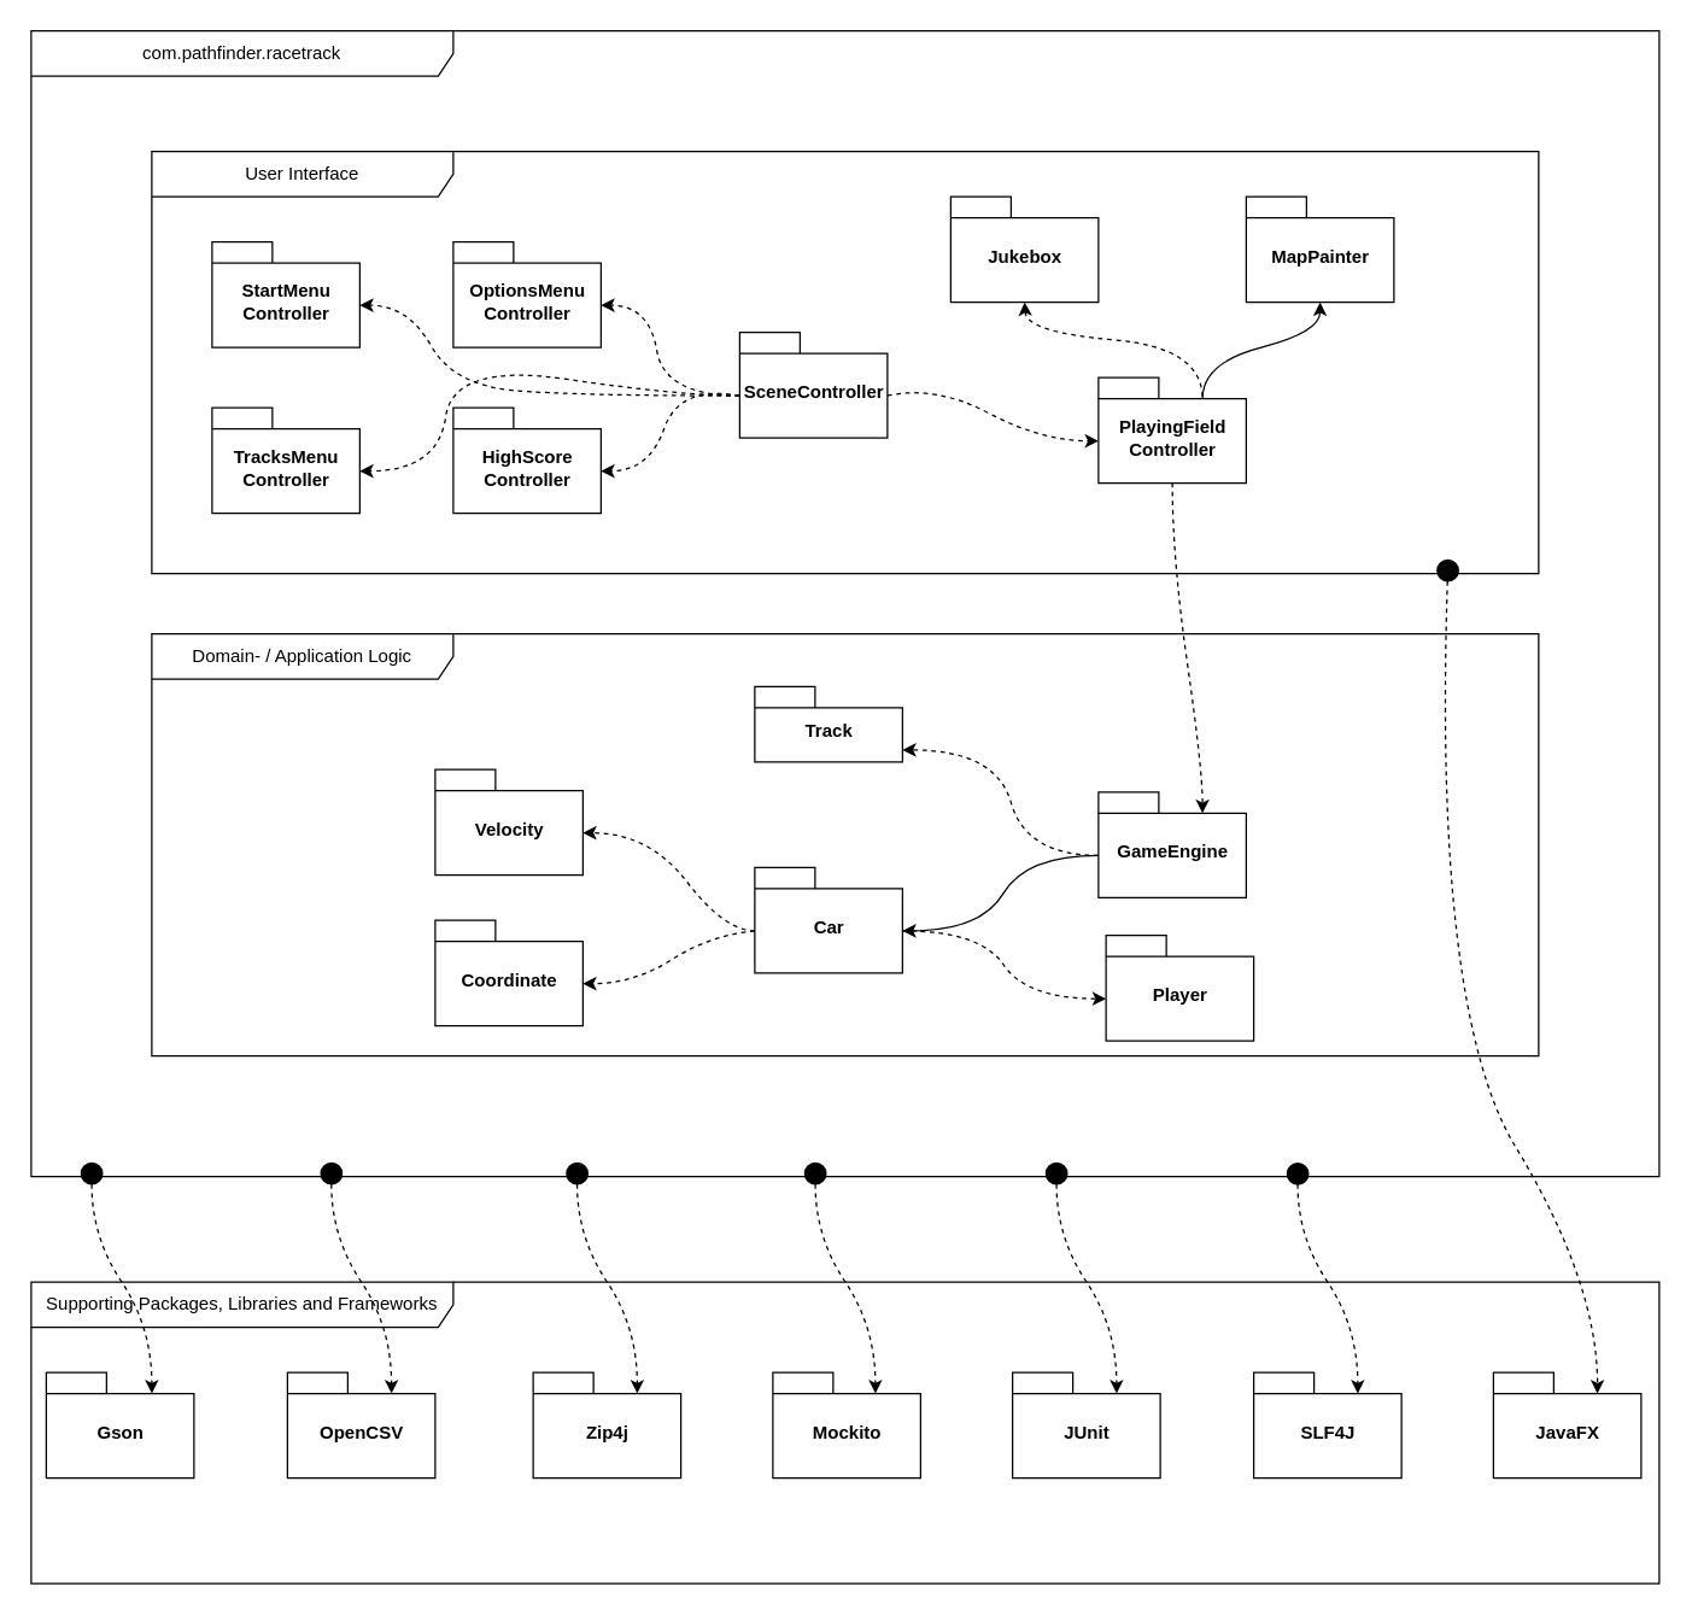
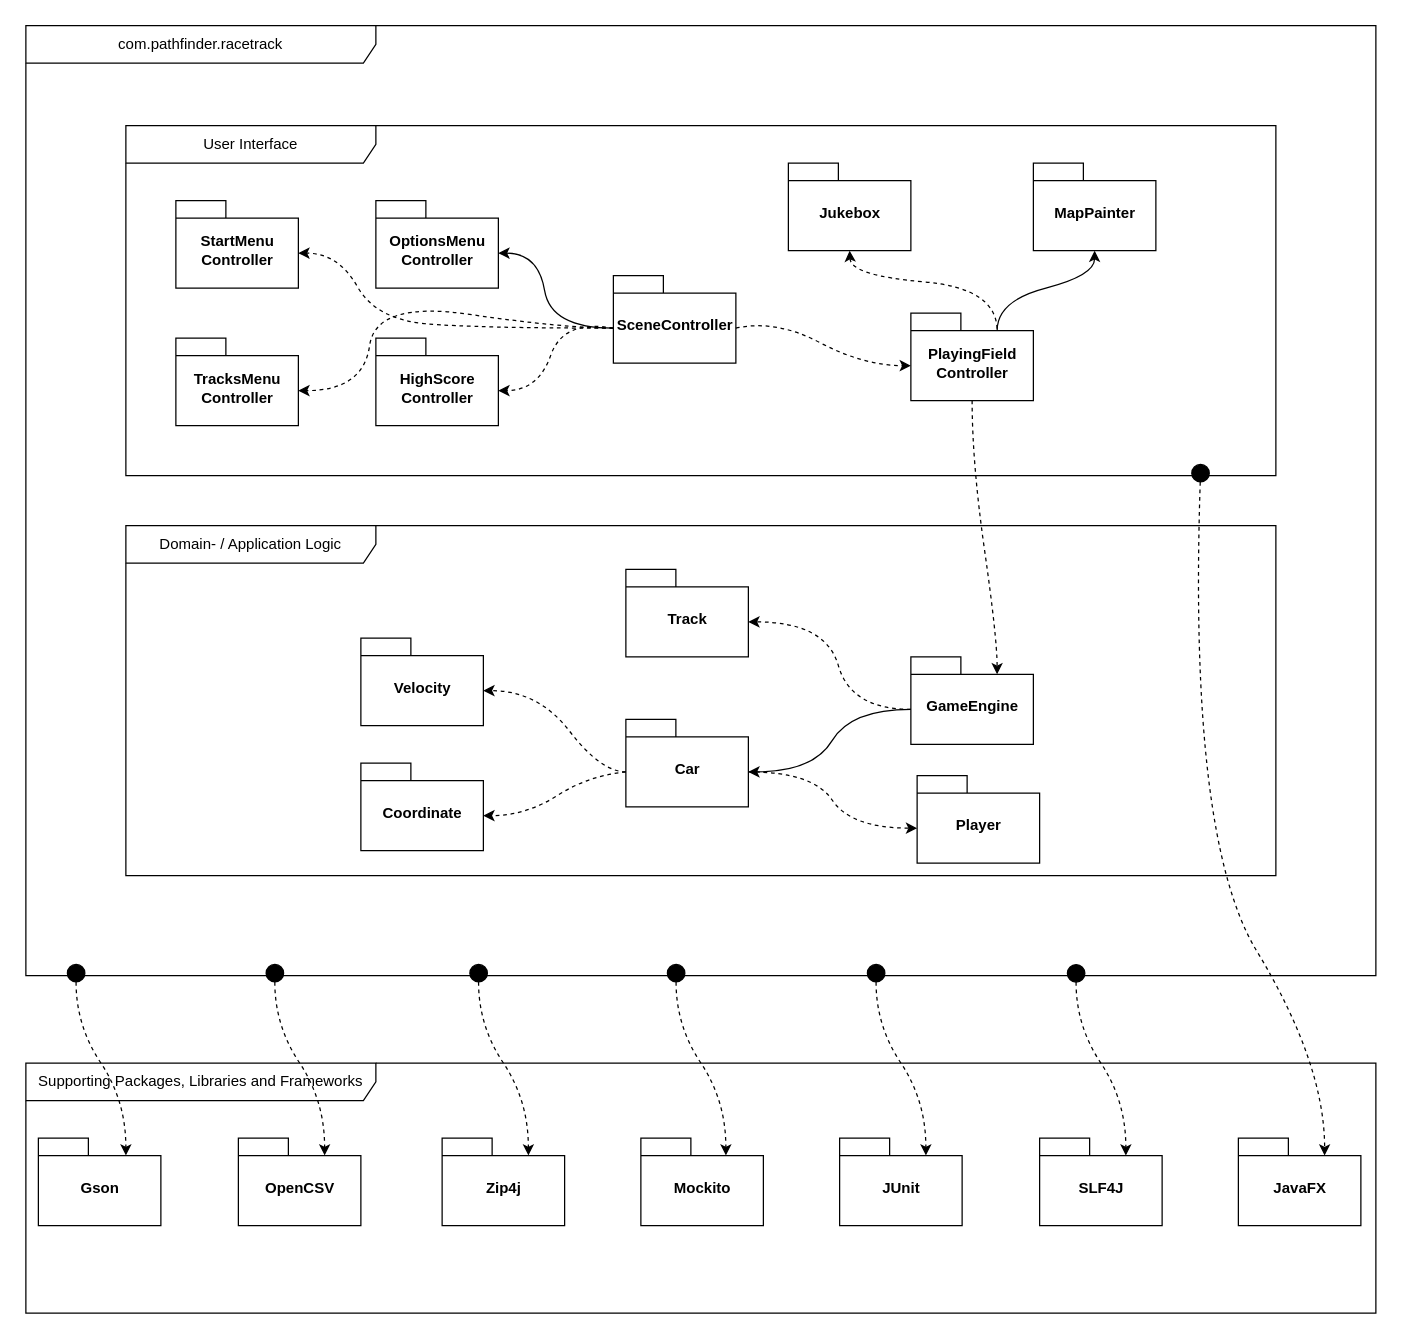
- <mxCell id="40" value="" style="endArrow=classic;html=1;dashed=1;exitX=0;exitY=0;exitDx=0;exitDy=42;exitPerimeter=0;entryX=0;entryY=0;entryDx=98;entryDy=42;entryPerimeter=0;curved=1;" edge="1" parent="1" source="11" target="39"><mxGeometry width="50" height="50" relative="1" as="geometry"><mxPoint x="568" y="272" as="sourcePoint" /><mxPoint x="738" y="322" as="targetPoint" /><Array as="points"><mxPoint x="440" y="262" /><mxPoint x="430" y="202" /></Array></mxGeometry></mxCell>
+ <mxCell id="40" value="" style="endArrow=classic;html=1;dashed=0;exitX=0;exitY=0;exitDx=0;exitDy=42;exitPerimeter=0;entryX=0;entryY=0;entryDx=98;entryDy=42;entryPerimeter=0;curved=1;" edge="1" parent="1" source="11" target="39"><mxGeometry width="50" height="50" relative="1" as="geometry"><mxPoint x="568" y="272" as="sourcePoint" /><mxPoint x="738" y="322" as="targetPoint" /><Array as="points"><mxPoint x="440" y="262" /><mxPoint x="430" y="202" /></Array></mxGeometry></mxCell>
- <mxCell id="7" value="Track" style="shape=folder;fontStyle=1;spacingTop=10;tabWidth=40;tabHeight=14;tabPosition=left;html=1;" parent="1" vertex="1"><mxGeometry x="500" y="455" width="98" height="50" as="geometry" /></mxCell>
+ <mxCell id="7" value="Track" style="shape=folder;fontStyle=1;spacingTop=10;tabWidth=40;tabHeight=14;tabPosition=left;html=1;" parent="1" vertex="1"><mxGeometry x="500" y="455" width="98" height="70" as="geometry" /></mxCell>
